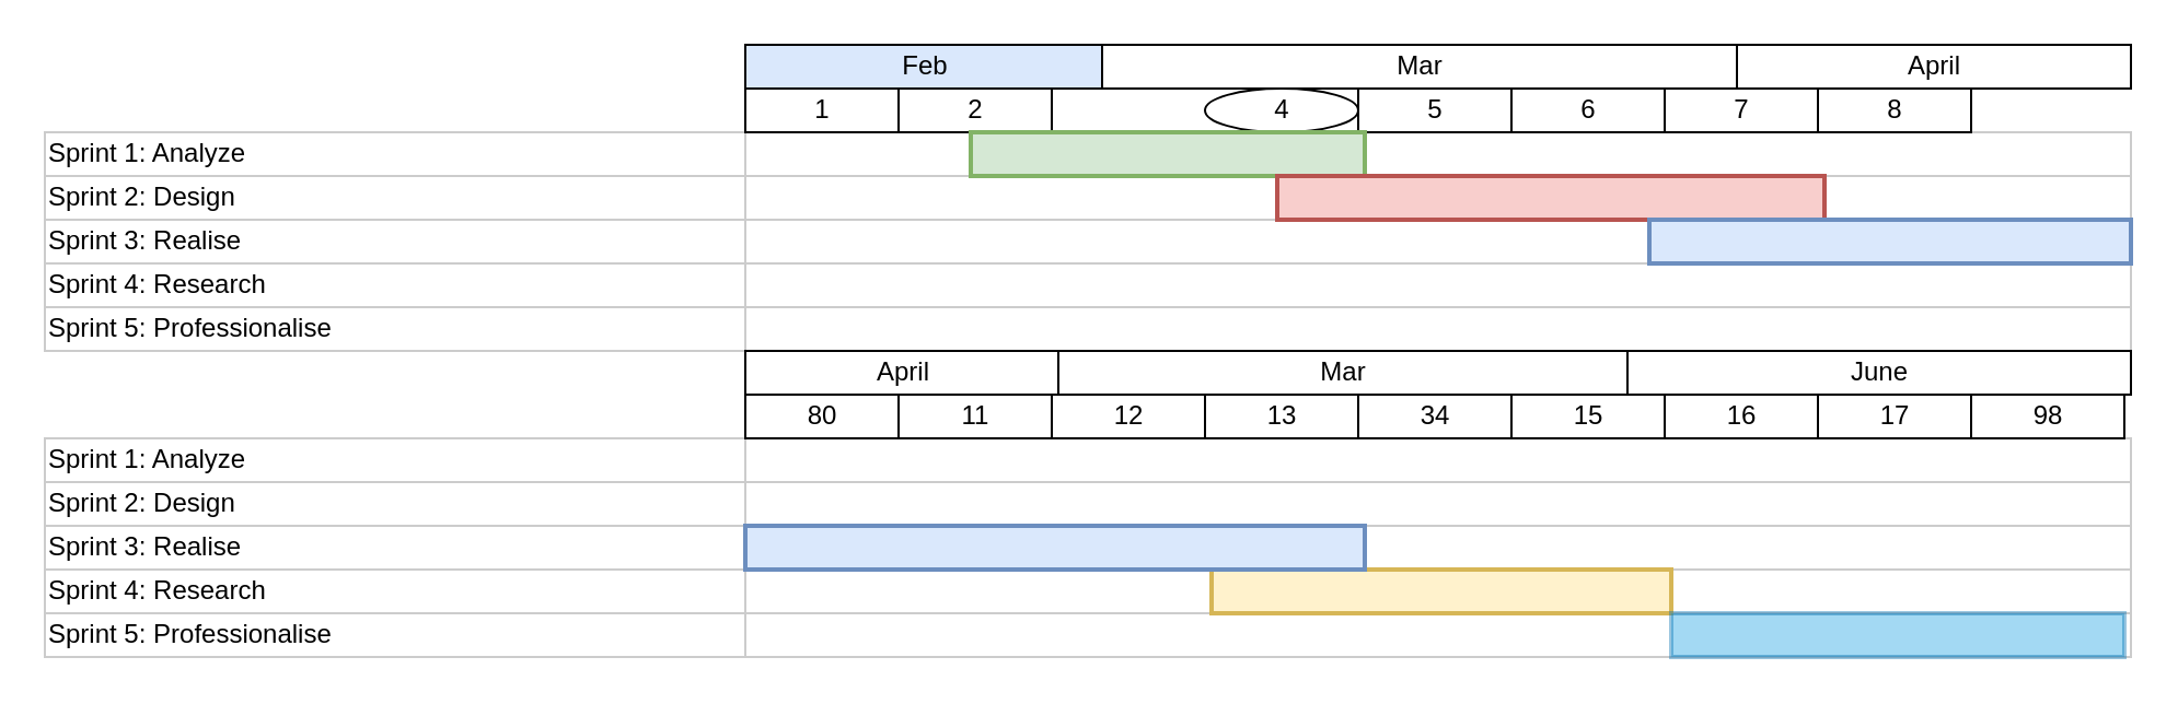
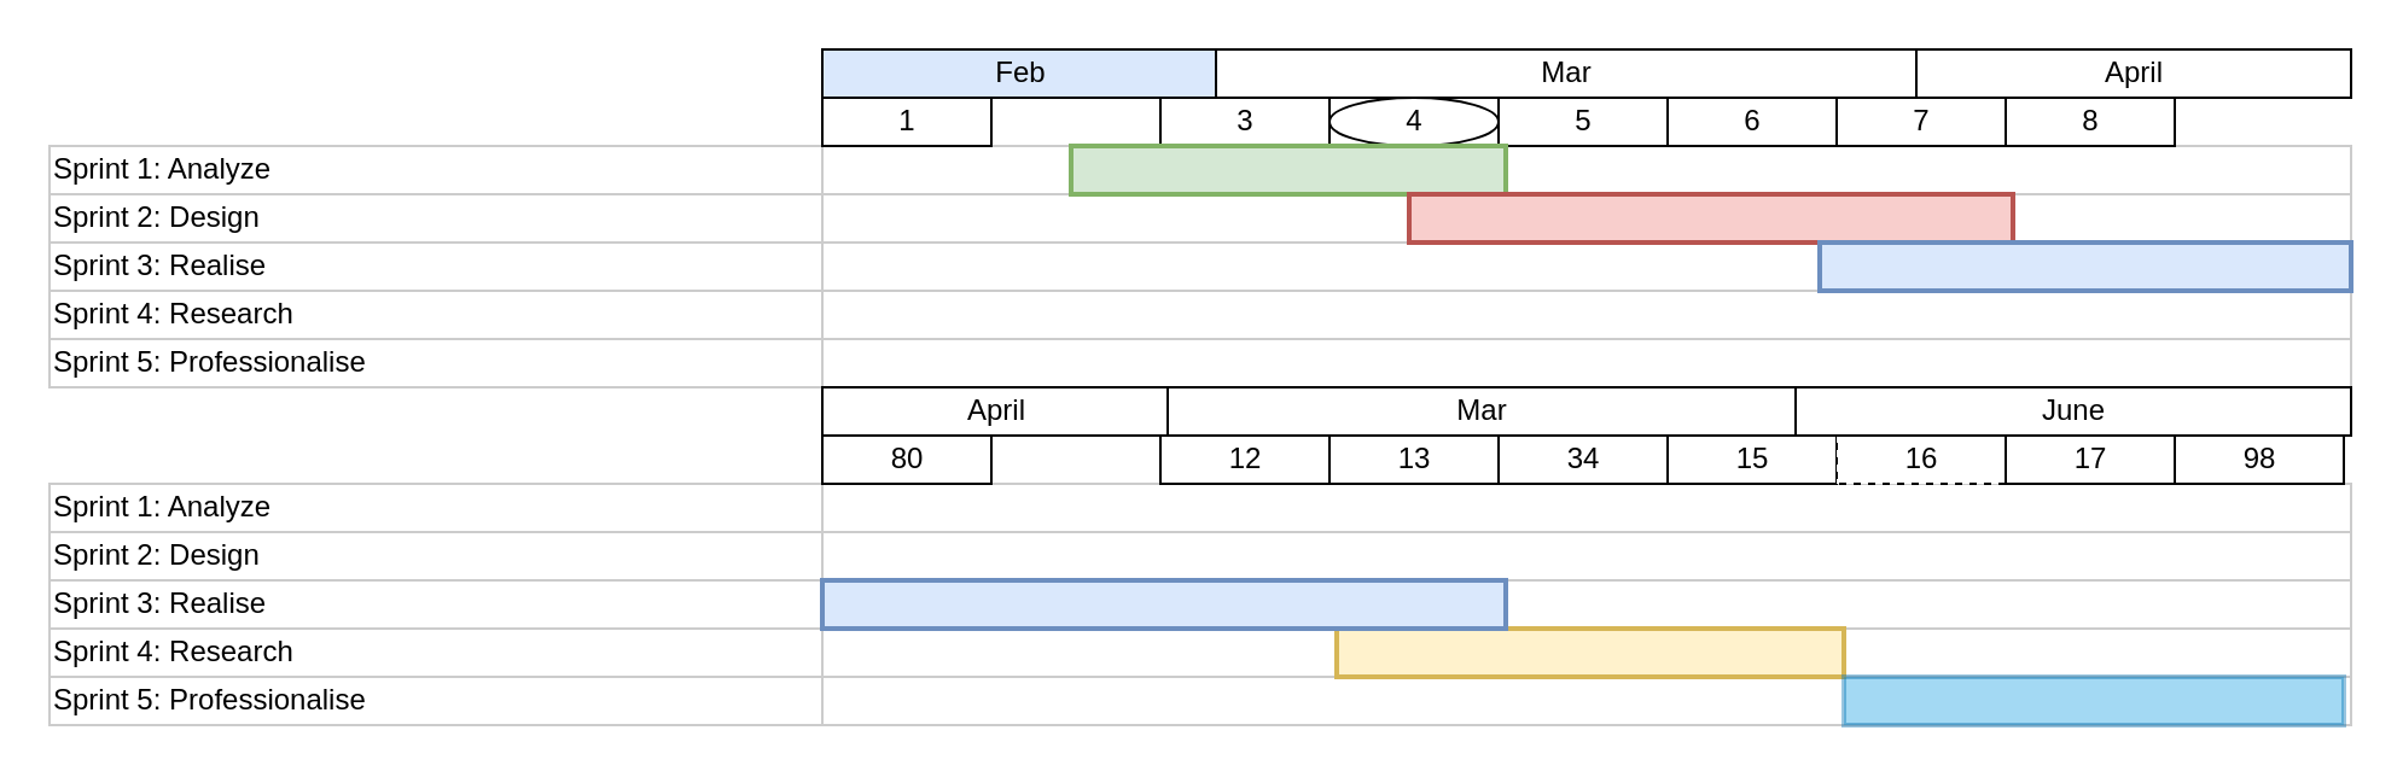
- <mxCell id="9" value="2" style="strokeWidth=1;fontStyle=0;html=1;" parent="1" vertex="1"><mxGeometry x="410" y="40" width="70" height="20" as="geometry" /></mxCell>
+ <mxCell id="10" value="3" style="strokeWidth=1;fontStyle=0;html=1;" parent="1" vertex="1"><mxGeometry x="480" y="40" width="70" height="20" as="geometry" /></mxCell>
- <mxCell id="33" value="11" style="strokeWidth=1;fontStyle=0;html=1;" vertex="1" parent="1"><mxGeometry x="410" y="180" width="70" height="20" as="geometry" /></mxCell>
- <mxCell id="38" value="16" style="strokeWidth=1;fontStyle=0;html=1;" vertex="1" parent="1"><mxGeometry x="760" y="180" width="70" height="20" as="geometry" /></mxCell>
+ <mxCell id="38" value="16" style="strokeWidth=1;fontStyle=0;html=1;dashed=1;" vertex="1" parent="1"><mxGeometry x="760" y="180" width="70" height="20" as="geometry" /></mxCell>
